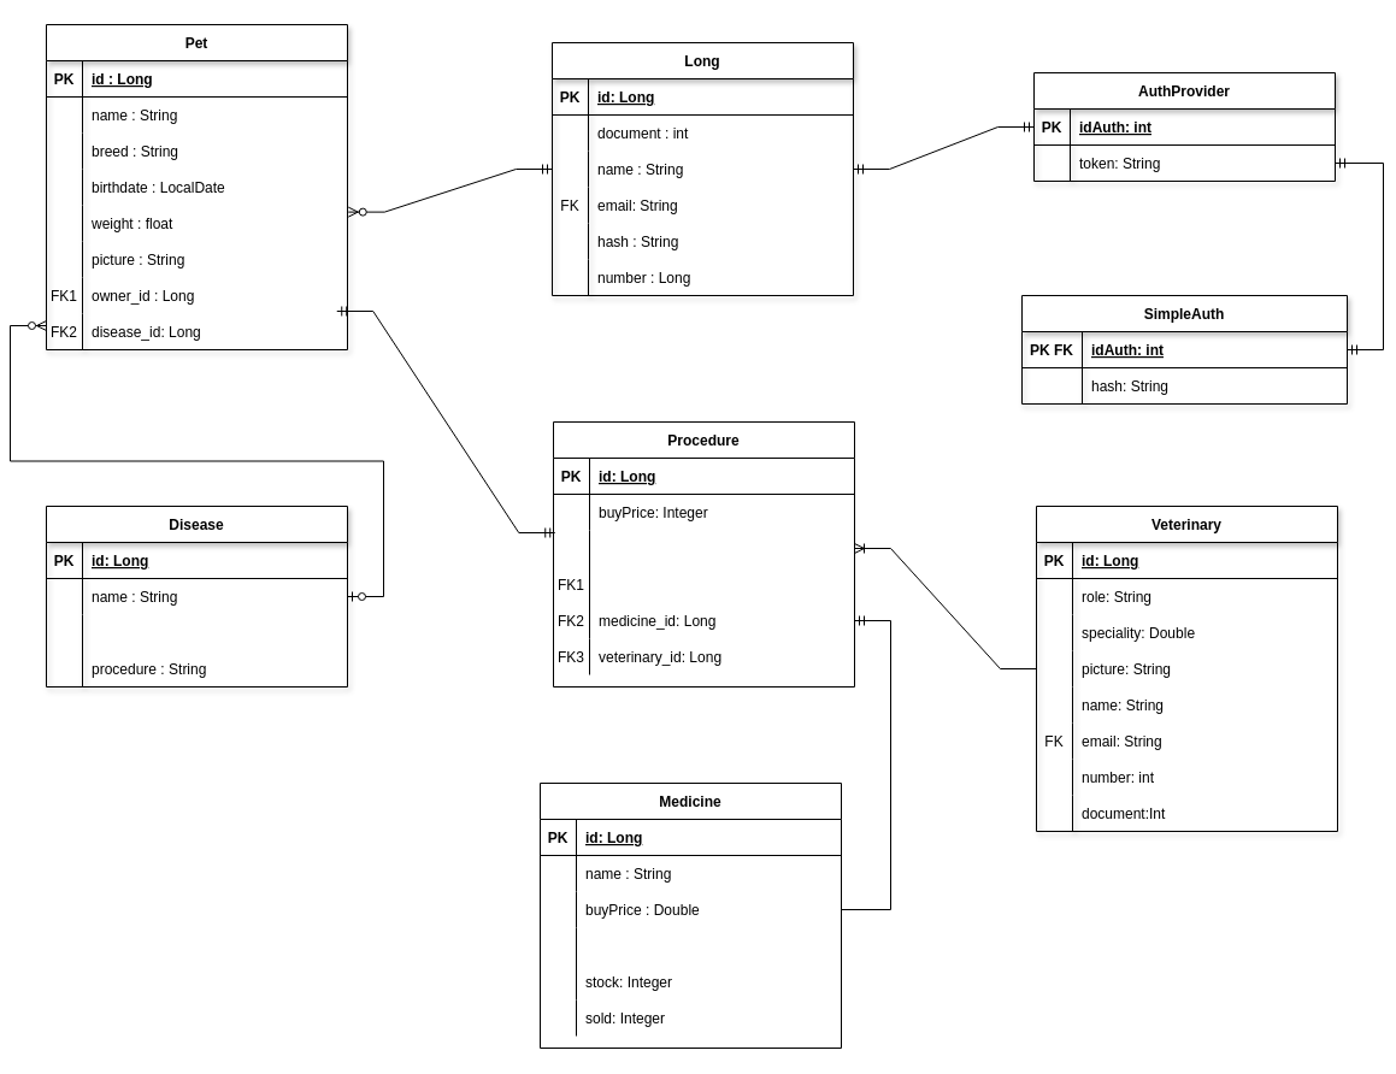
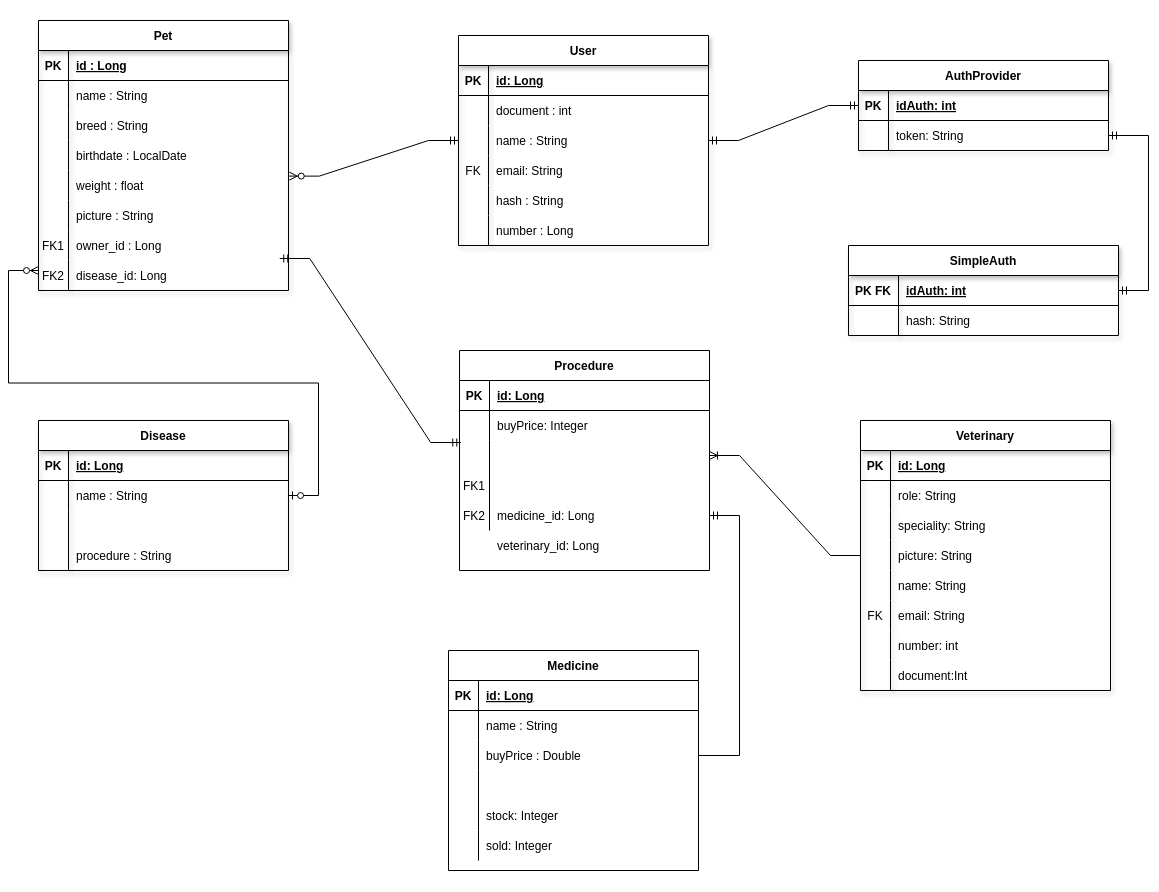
- <mxCell id="2" value="Long" style="shape=table;startSize=30;container=1;collapsible=1;childLayout=tableLayout;fixedRows=1;rowLines=0;fontStyle=1;align=center;resizeLast=1;shadow=1;" parent="1" vertex="1"><mxGeometry x="440" y="35" width="250" height="210" as="geometry" /></mxCell>
+ <mxCell id="2" value="User" style="shape=table;startSize=30;container=1;collapsible=1;childLayout=tableLayout;fixedRows=1;rowLines=0;fontStyle=1;align=center;resizeLast=1;shadow=1;" parent="1" vertex="1"><mxGeometry x="440" y="35" width="250" height="210" as="geometry" /></mxCell>
- <mxCell id="104" value="speciality: Double " style="shape=partialRectangle;overflow=hidden;connectable=0;fillColor=none;top=0;left=0;bottom=0;right=0;align=left;spacingLeft=6;" parent="102" vertex="1"><mxGeometry x="30" width="220" height="30" as="geometry"><mxRectangle width="220" height="30" as="alternateBounds" /></mxGeometry></mxCell>
+ <mxCell id="104" value="speciality: String " style="shape=partialRectangle;overflow=hidden;connectable=0;fillColor=none;top=0;left=0;bottom=0;right=0;align=left;spacingLeft=6;" parent="102" vertex="1"><mxGeometry x="30" width="220" height="30" as="geometry"><mxRectangle width="220" height="30" as="alternateBounds" /></mxGeometry></mxCell>
- <mxCell id="62" value="FK3" style="shape=partialRectangle;overflow=hidden;connectable=0;fillColor=none;top=0;left=0;bottom=0;right=0;" parent="61" vertex="1"><mxGeometry width="30" height="30" as="geometry"><mxRectangle width="30" height="30" as="alternateBounds" /></mxGeometry></mxCell>
